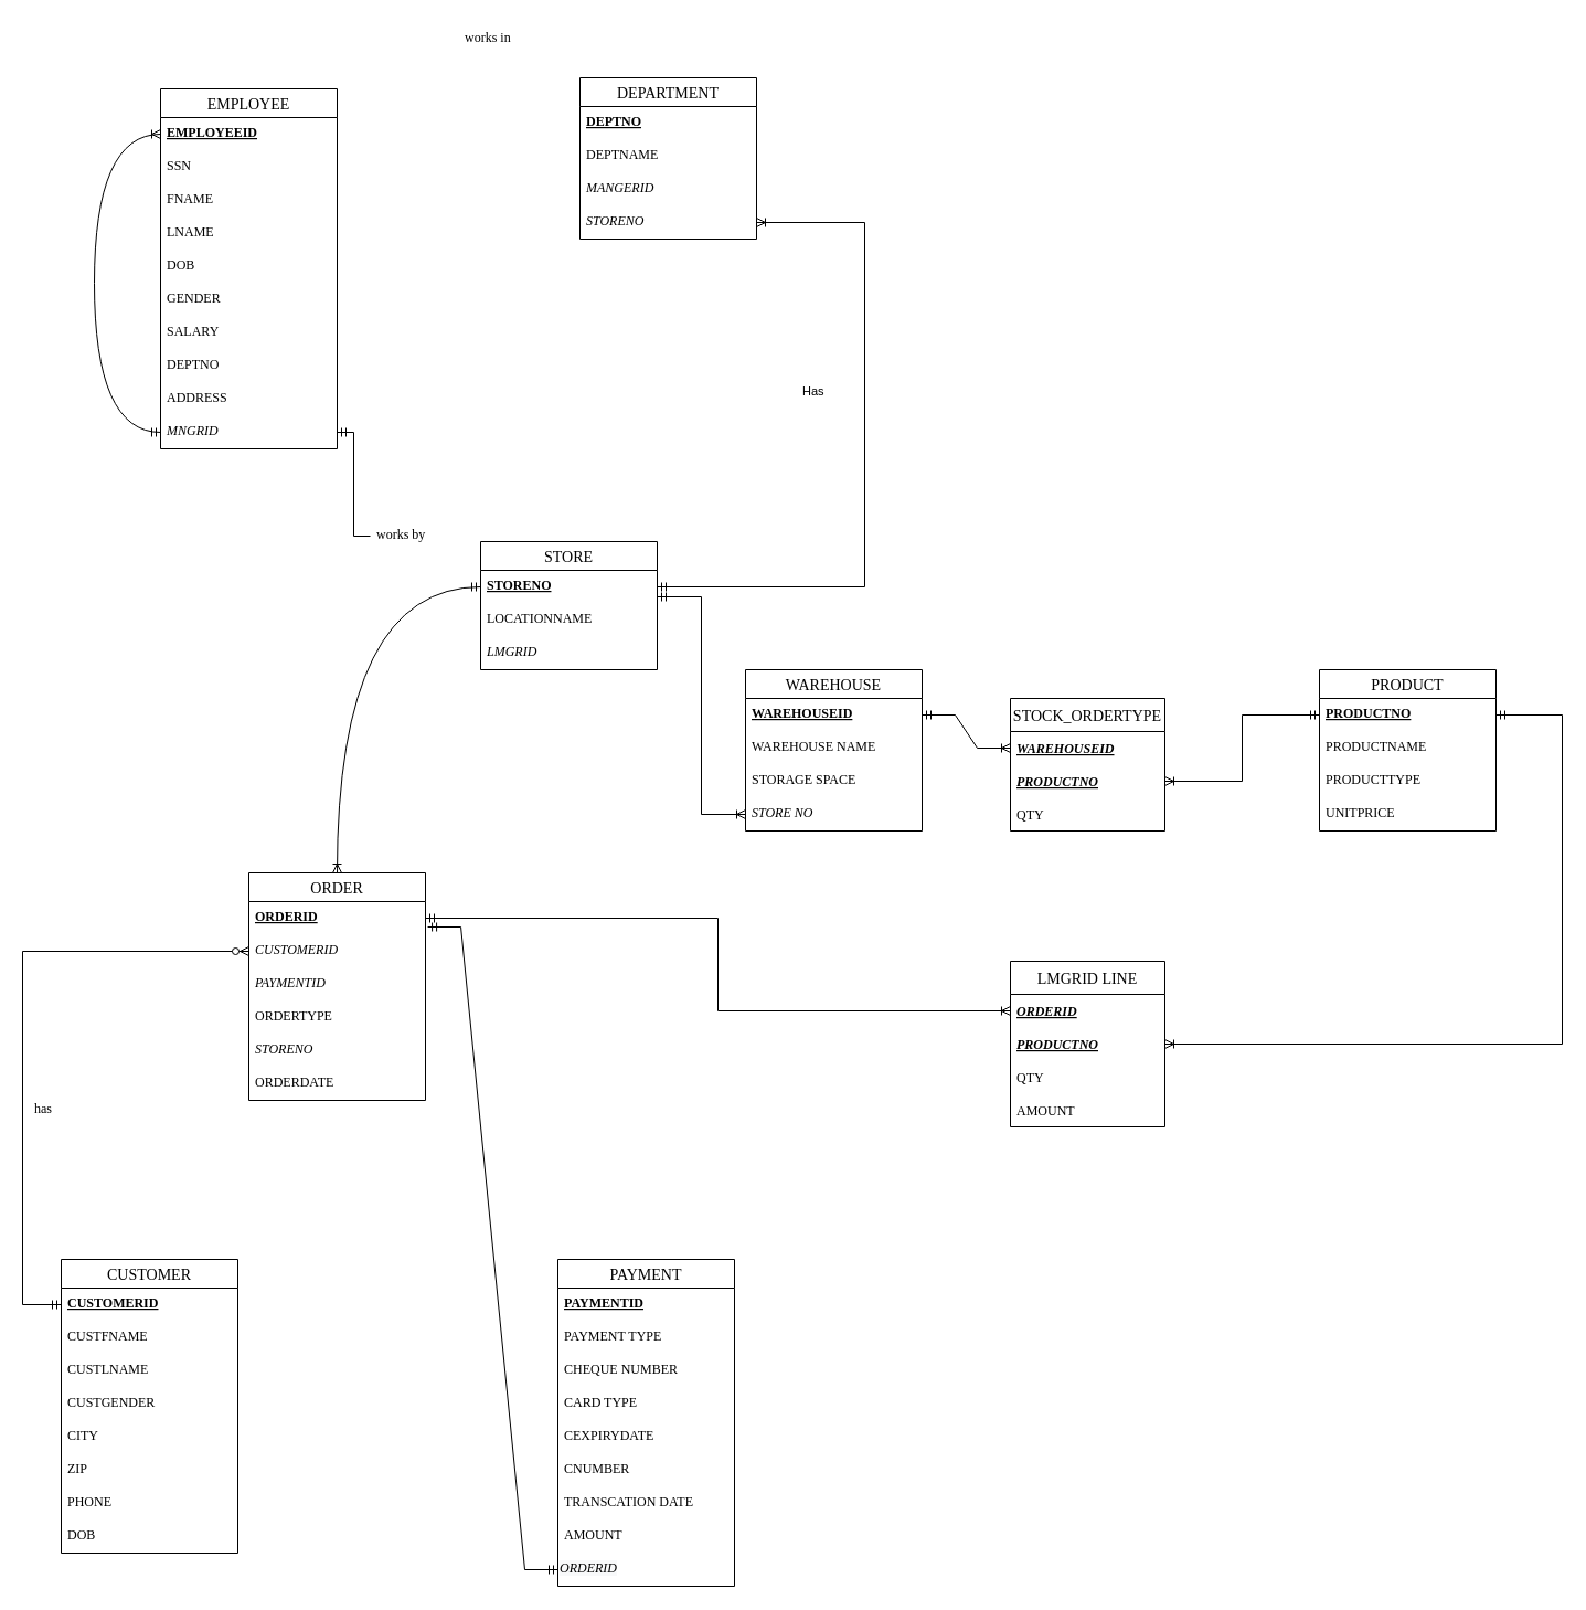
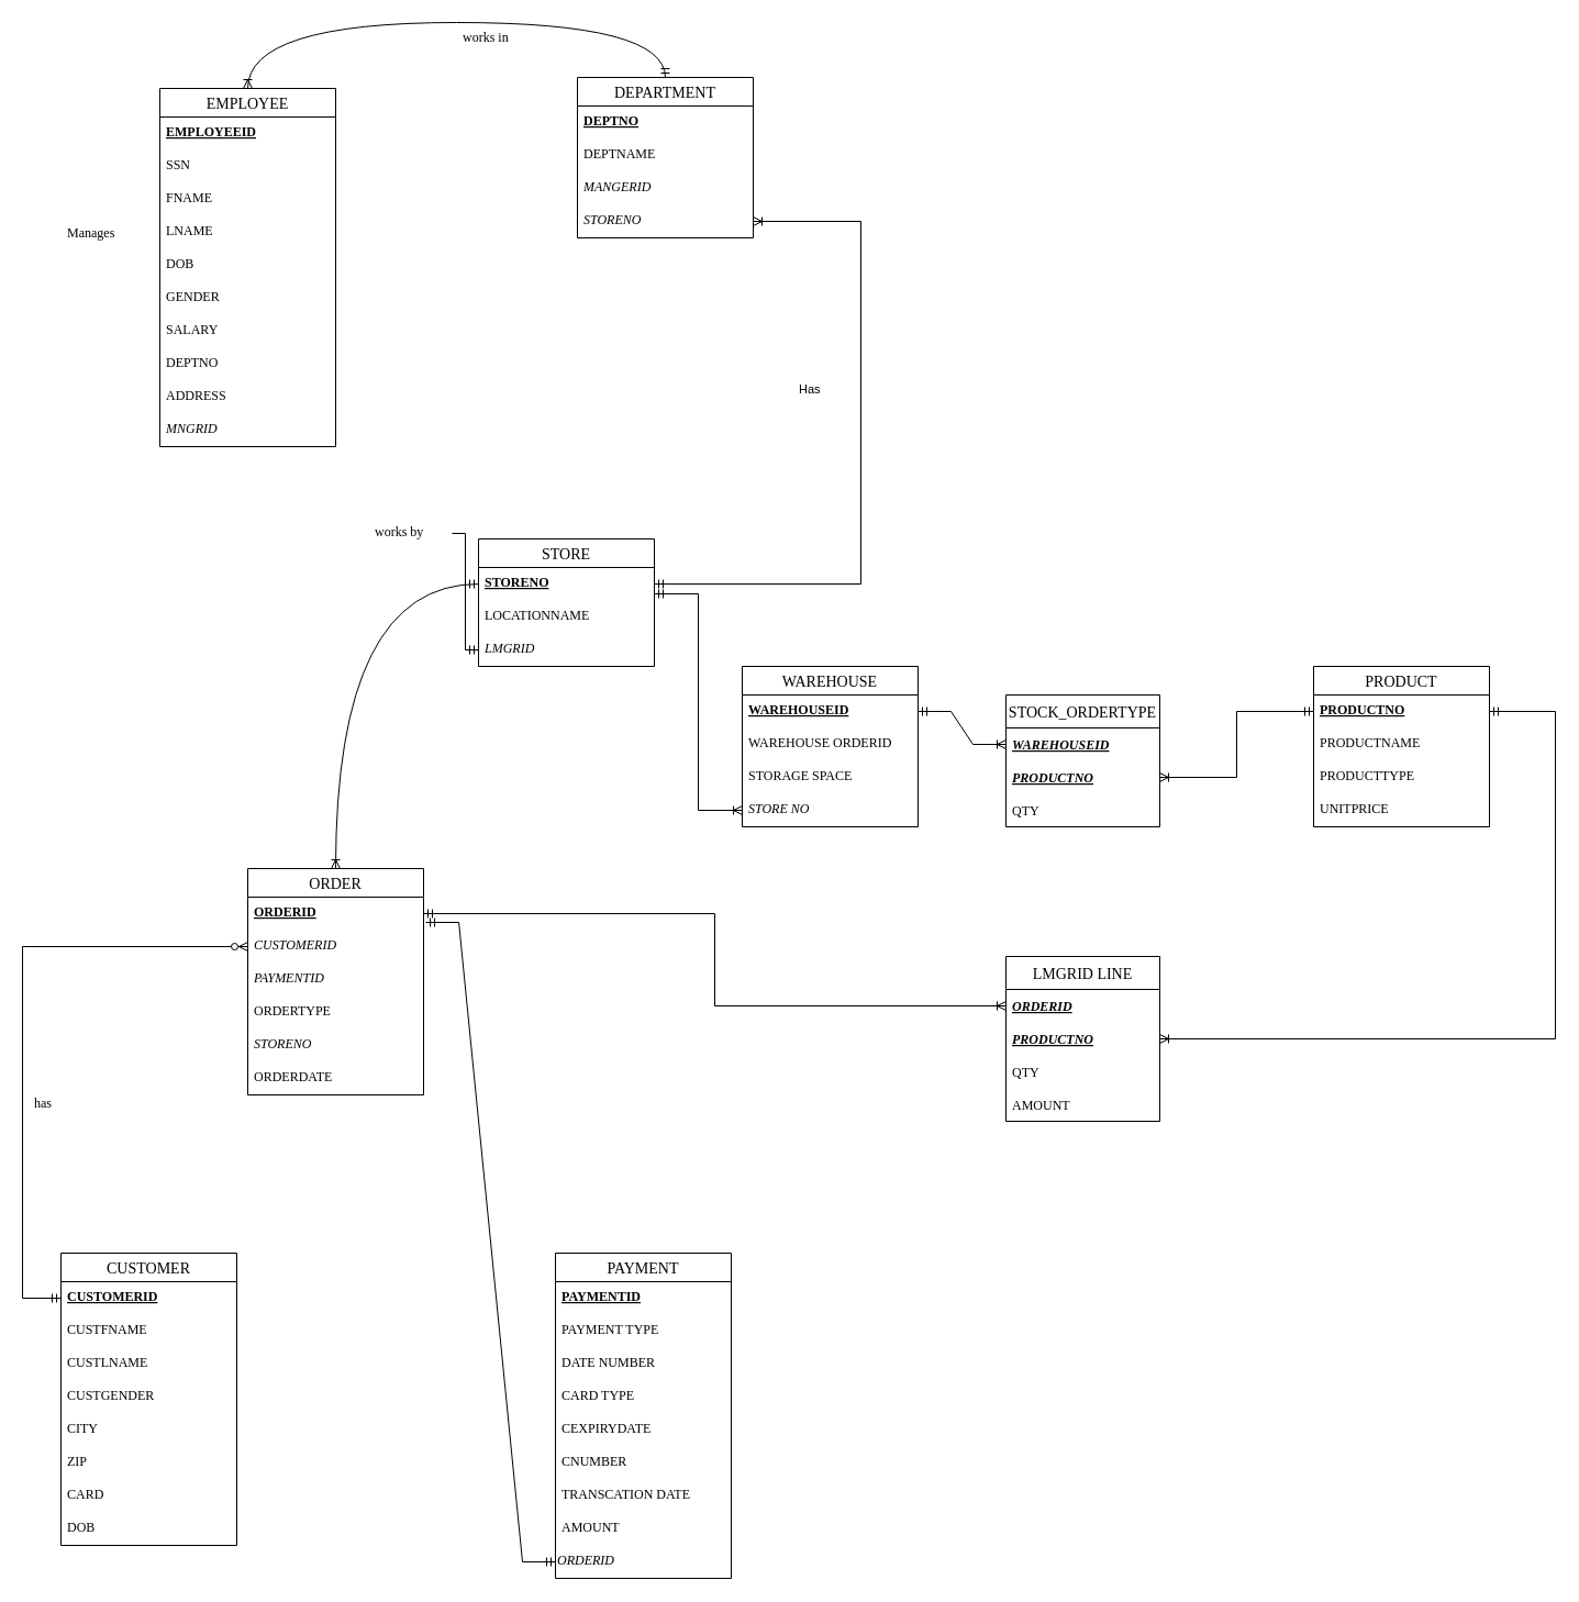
+ <mxCell id="20" value="" style="edgeStyle=orthogonalEdgeStyle;fontSize=12;html=1;endArrow=ERoneToMany;startArrow=ERmandOne;rounded=0;fontFamily=Times New Roman;curved=1;exitX=0.5;exitY=0;exitDx=0;exitDy=0;entryX=0.5;entryY=0;entryDx=0;entryDy=0;" edge="1" parent="1" source="15" target="2"><mxGeometry width="100" height="100" relative="1" as="geometry"><mxPoint x="555" y="40" as="sourcePoint" /><mxPoint x="235" y="10" as="targetPoint" /><Array as="points"><mxPoint x="605" y="20" /><mxPoint x="225" y="20" /></Array></mxGeometry></mxCell>
+ <mxCell id="14" value="Manages" style="text;strokeColor=none;fillColor=none;spacingLeft=4;spacingRight=4;overflow=hidden;rotatable=0;points=[[0,0.5],[1,0.5]];portConstraint=eastwest;fontSize=12;fontFamily=Times New Roman;" vertex="1" parent="1"><mxGeometry x="55" y="198" width="60" height="30" as="geometry" /></mxCell>
- <mxCell id="13" value="" style="edgeStyle=orthogonalEdgeStyle;fontSize=12;html=1;endArrow=ERoneToMany;startArrow=ERmandOne;rounded=0;fontFamily=Times New Roman;exitX=0;exitY=0.5;exitDx=0;exitDy=0;entryX=0;entryY=0.5;entryDx=0;entryDy=0;curved=1;" edge="1" parent="2" source="12" target="3"><mxGeometry width="100" height="100" relative="1" as="geometry"><mxPoint x="-150" y="490" as="sourcePoint" /><mxPoint x="-150" y="170" as="targetPoint" /><Array as="points"><mxPoint x="-60" y="311" /><mxPoint x="-60" y="41" /></Array></mxGeometry></mxCell>
- <mxCell id="26" value="" style="edgeStyle=elbowEdgeStyle;fontSize=12;html=1;endArrow=ERmandOne;startArrow=none;rounded=0;entryX=1;entryY=0.5;entryDx=0;entryDy=0;exitX=0;exitY=0.5;exitDx=0;exitDy=0;" edge="1" parent="1" source="27" target="12"><mxGeometry width="100" height="100" relative="1" as="geometry"><mxPoint x="345" y="600" as="sourcePoint" /><mxPoint x="455" y="380" as="targetPoint" /></mxGeometry></mxCell>
+ <mxCell id="28" value="" style="edgeStyle=elbowEdgeStyle;fontSize=12;html=1;endArrow=none;startArrow=ERmandOne;rounded=0;entryX=1;entryY=0.5;entryDx=0;entryDy=0;exitX=0;exitY=0.5;exitDx=0;exitDy=0;" edge="1" parent="1" source="25" target="27"><mxGeometry width="100" height="100" relative="1" as="geometry"><mxPoint x="395" y="591" as="sourcePoint" /><mxPoint x="335" y="381" as="targetPoint" /></mxGeometry></mxCell>
- <mxCell id="33" value="WAREHOUSE NAME" style="text;strokeColor=none;fillColor=none;spacingLeft=4;spacingRight=4;overflow=hidden;rotatable=0;points=[[0,0.5],[1,0.5]];portConstraint=eastwest;fontSize=12;fontFamily=Times New Roman;" vertex="1" parent="31"><mxGeometry y="56" width="160" height="30" as="geometry" /></mxCell>
+ <mxCell id="33" value="WAREHOUSE ORDERID" style="text;strokeColor=none;fillColor=none;spacingLeft=4;spacingRight=4;overflow=hidden;rotatable=0;points=[[0,0.5],[1,0.5]];portConstraint=eastwest;fontSize=12;fontFamily=Times New Roman;" vertex="1" parent="31"><mxGeometry y="56" width="160" height="30" as="geometry" /></mxCell>
- <mxCell id="75" value="CHEQUE NUMBER" style="text;strokeColor=none;fillColor=none;spacingLeft=4;spacingRight=4;overflow=hidden;rotatable=0;points=[[0,0.5],[1,0.5]];portConstraint=eastwest;fontSize=12;fontFamily=Times New Roman;" vertex="1" parent="72"><mxGeometry y="86" width="160" height="30" as="geometry" /></mxCell>
+ <mxCell id="75" value="DATE NUMBER" style="text;strokeColor=none;fillColor=none;spacingLeft=4;spacingRight=4;overflow=hidden;rotatable=0;points=[[0,0.5],[1,0.5]];portConstraint=eastwest;fontSize=12;fontFamily=Times New Roman;" vertex="1" parent="72"><mxGeometry y="86" width="160" height="30" as="geometry" /></mxCell>
- <mxCell id="70" value="PHONE" style="text;strokeColor=none;fillColor=none;spacingLeft=4;spacingRight=4;overflow=hidden;rotatable=0;points=[[0,0.5],[1,0.5]];portConstraint=eastwest;fontSize=12;fontFamily=Times New Roman;" vertex="1" parent="63"><mxGeometry y="206" width="160" height="30" as="geometry" /></mxCell>
+ <mxCell id="70" value="CARD" style="text;strokeColor=none;fillColor=none;spacingLeft=4;spacingRight=4;overflow=hidden;rotatable=0;points=[[0,0.5],[1,0.5]];portConstraint=eastwest;fontSize=12;fontFamily=Times New Roman;" vertex="1" parent="63"><mxGeometry y="206" width="160" height="30" as="geometry" /></mxCell>
